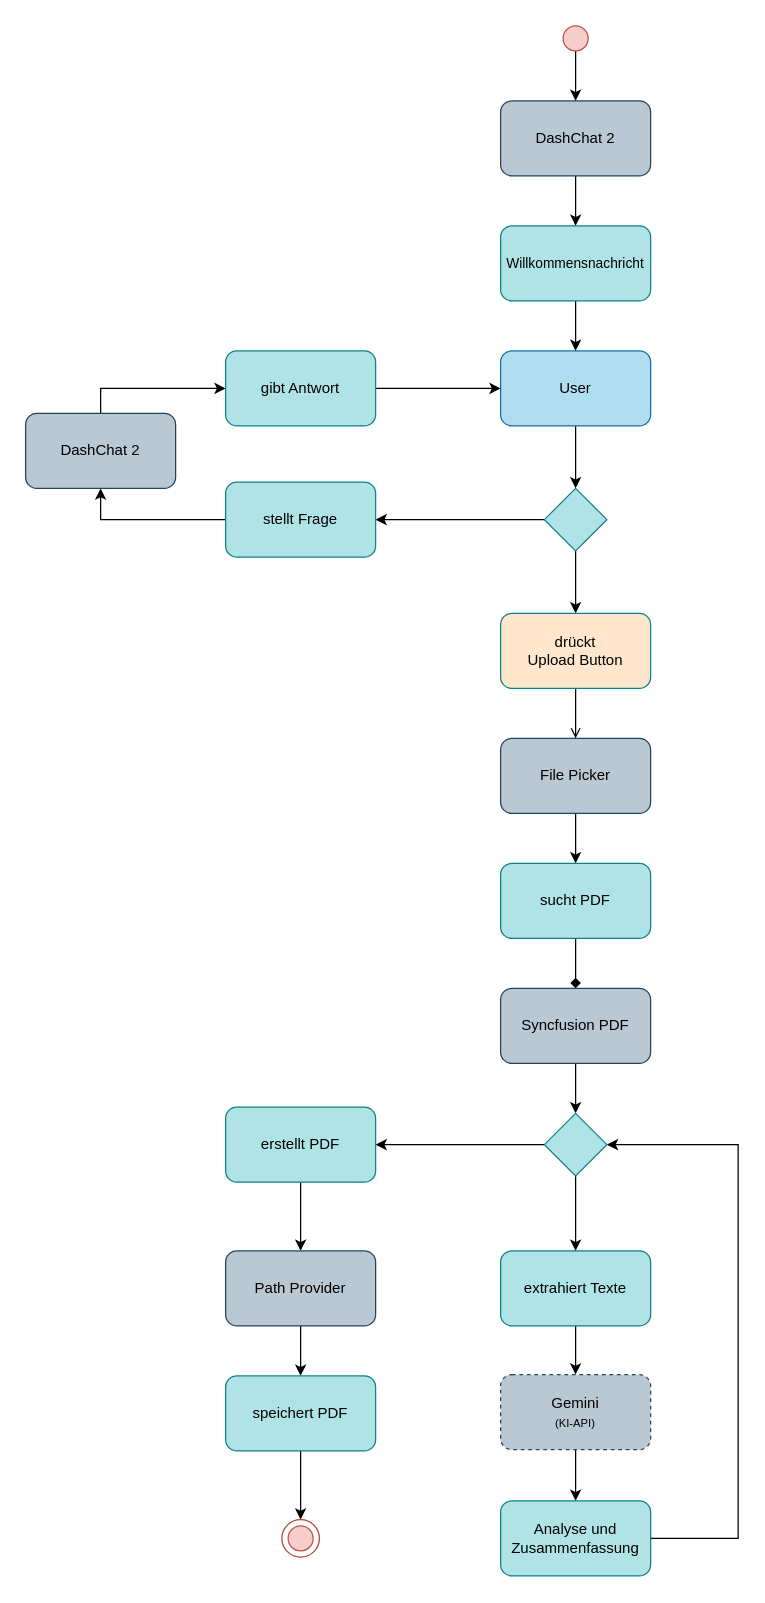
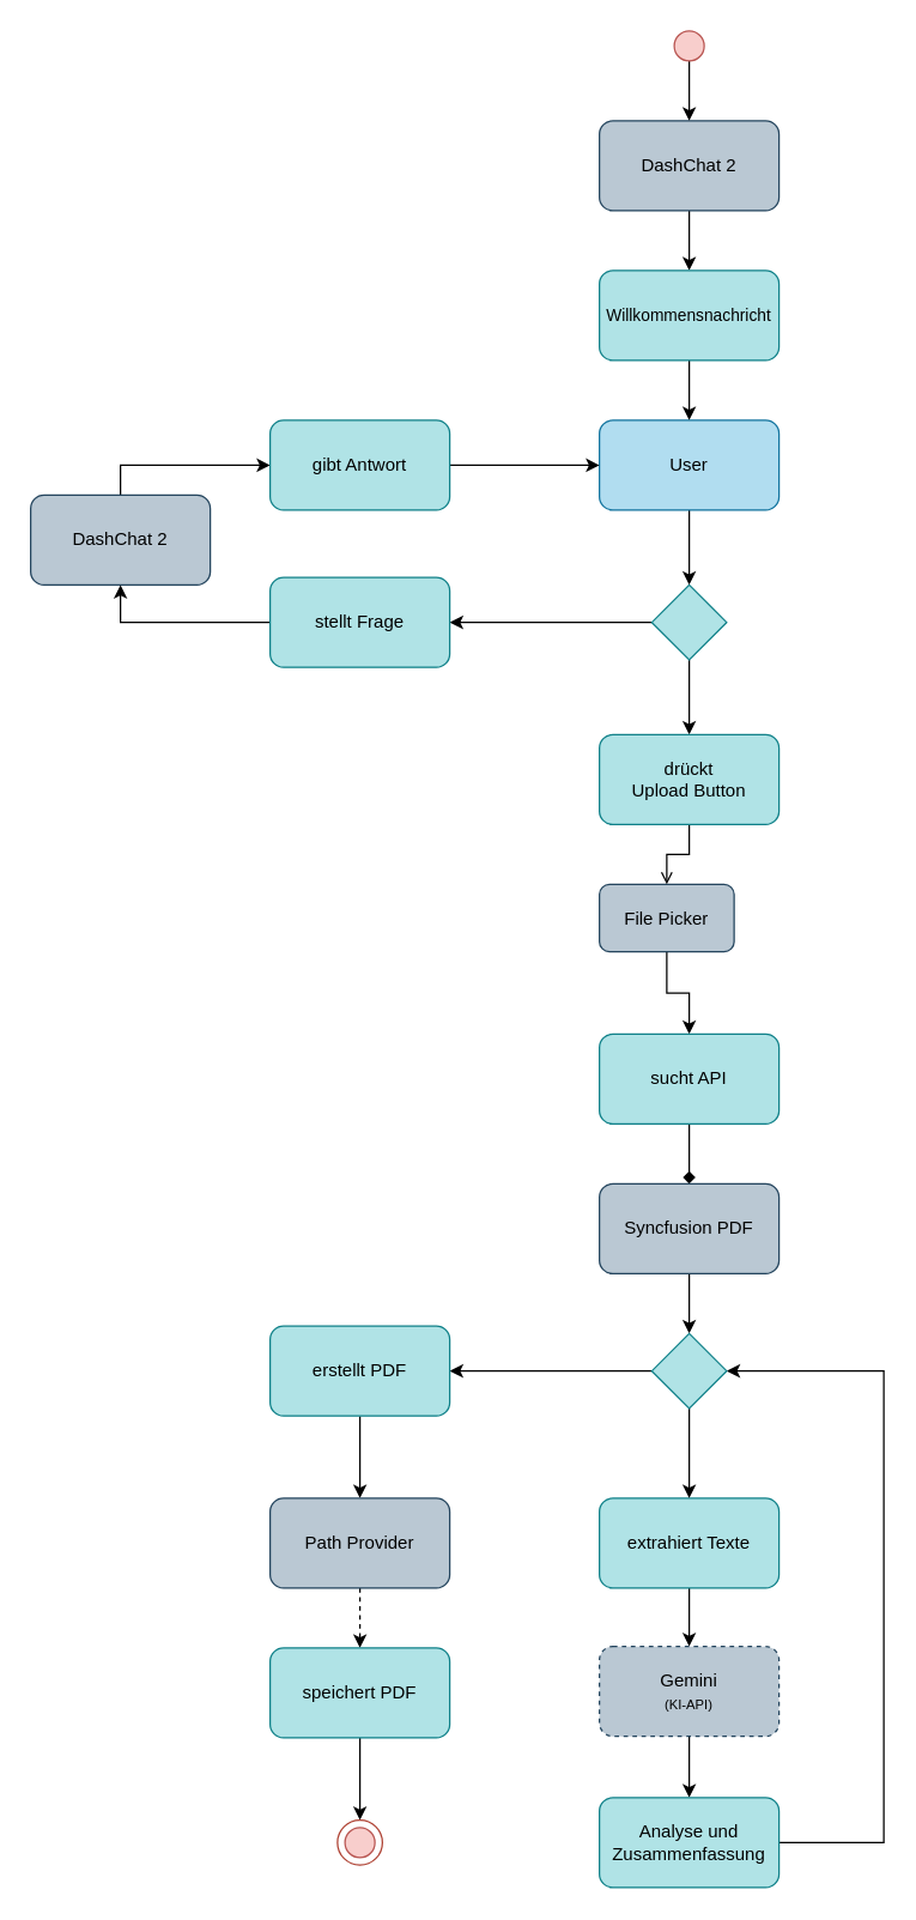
- <mxCell id="22" value="&lt;font&gt;drückt&lt;br&gt;Upload Button&lt;/font&gt;" style="rounded=1;whiteSpace=wrap;html=1;fillColor=#ffe6cc;strokeColor=#0e8088;" vertex="1" parent="1"><mxGeometry x="400" y="490" width="120" height="60" as="geometry" /></mxCell>
+ <mxCell id="22" value="&lt;font&gt;drückt&lt;br&gt;Upload Button&lt;/font&gt;" style="rounded=1;whiteSpace=wrap;html=1;fillColor=#b0e3e6;strokeColor=#0e8088;" vertex="1" parent="1"><mxGeometry x="400" y="490" width="120" height="60" as="geometry" /></mxCell>
- <mxCell id="12" value="File Picker" style="rounded=1;whiteSpace=wrap;html=1;fillColor=#bac8d3;strokeColor=#23445d;" vertex="1" parent="1"><mxGeometry x="400" y="590" width="120" height="60" as="geometry" /></mxCell>
+ <mxCell id="12" value="File Picker" style="rounded=1;whiteSpace=wrap;html=1;fillColor=#bac8d3;strokeColor=#23445d;" vertex="1" parent="1"><mxGeometry x="400" y="590" width="90" height="45" as="geometry" /></mxCell>
- <mxCell id="24" value="&lt;font&gt;sucht PDF&lt;/font&gt;" style="rounded=1;whiteSpace=wrap;html=1;fillColor=#b0e3e6;strokeColor=#0e8088;" vertex="1" parent="1"><mxGeometry x="400" y="690" width="120" height="60" as="geometry" /></mxCell>
+ <mxCell id="24" value="&lt;font&gt;sucht API&lt;/font&gt;" style="rounded=1;whiteSpace=wrap;html=1;fillColor=#b0e3e6;strokeColor=#0e8088;" vertex="1" parent="1"><mxGeometry x="400" y="690" width="120" height="60" as="geometry" /></mxCell>
- <mxCell id="38" style="edgeStyle=orthogonalEdgeStyle;rounded=0;orthogonalLoop=1;jettySize=auto;html=1;" edge="1" parent="1" source="39" target="41"><mxGeometry relative="1" as="geometry" /></mxCell>
+ <mxCell id="38" style="edgeStyle=orthogonalEdgeStyle;rounded=0;orthogonalLoop=1;jettySize=auto;html=1;dashed=1;" edge="1" parent="1" source="39" target="41"><mxGeometry relative="1" as="geometry" /></mxCell>
